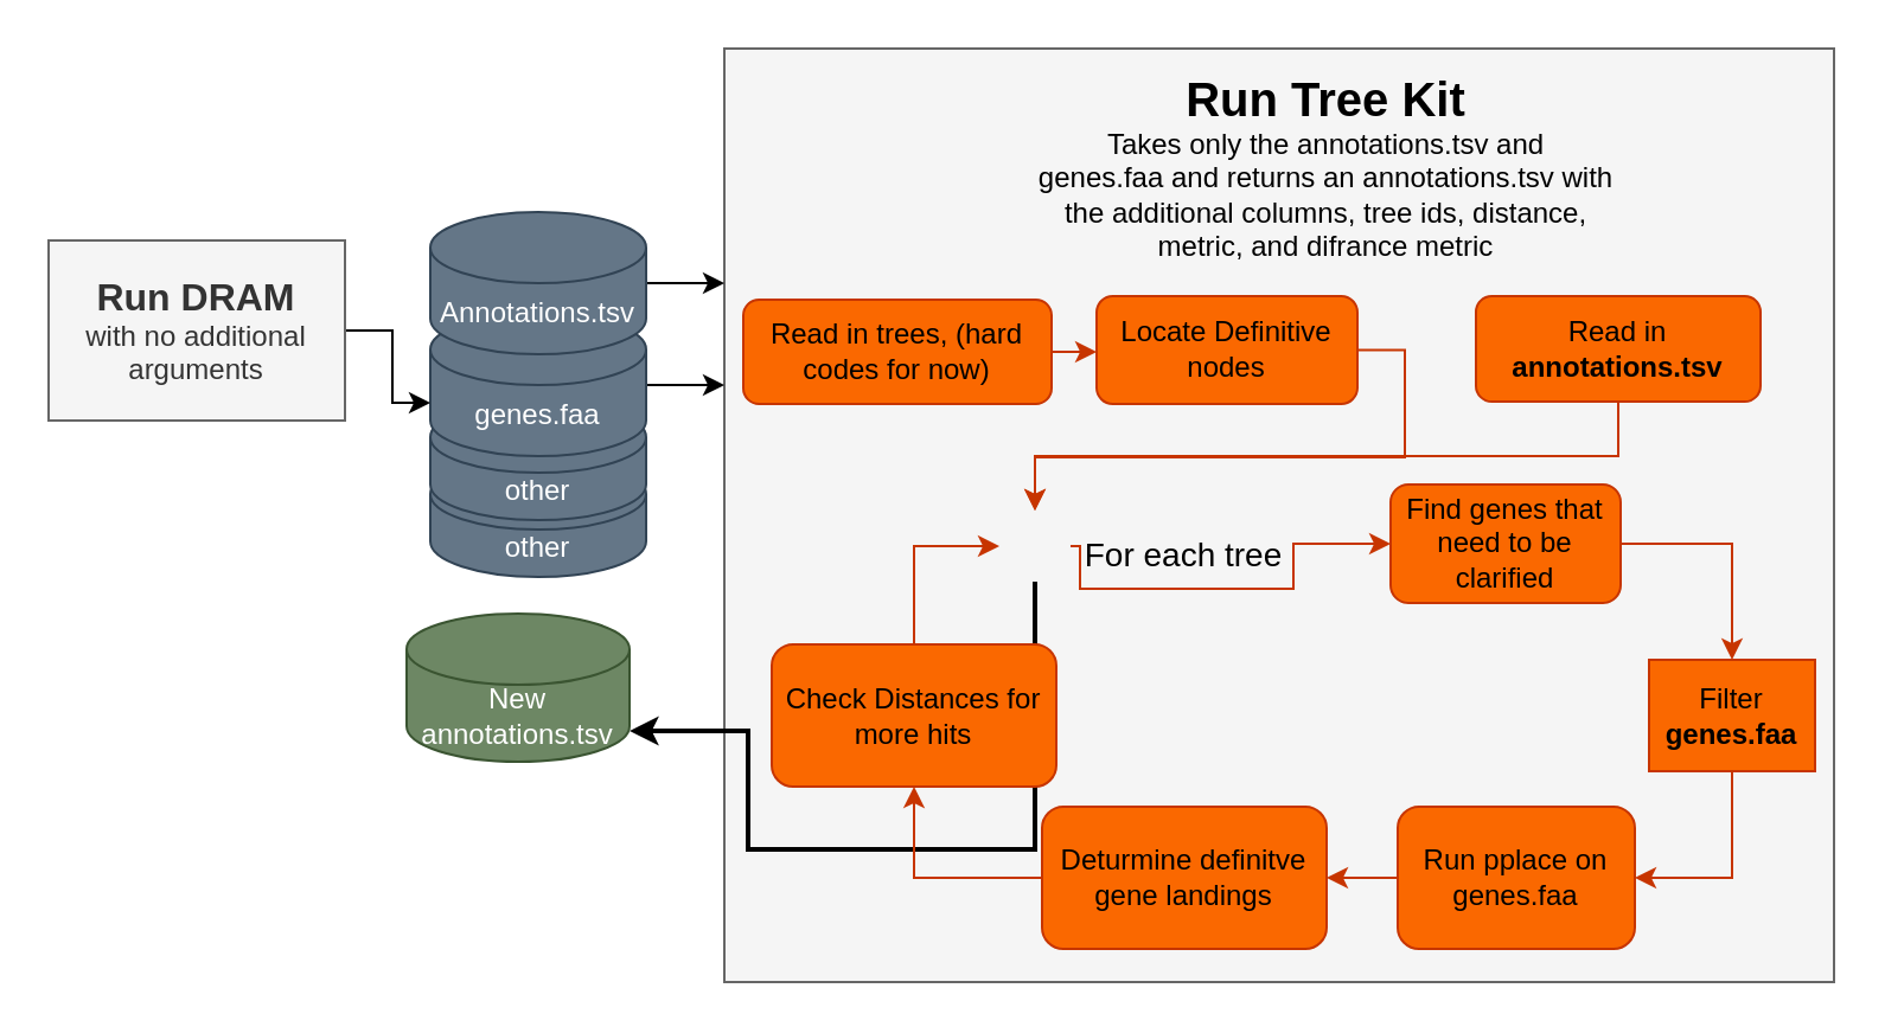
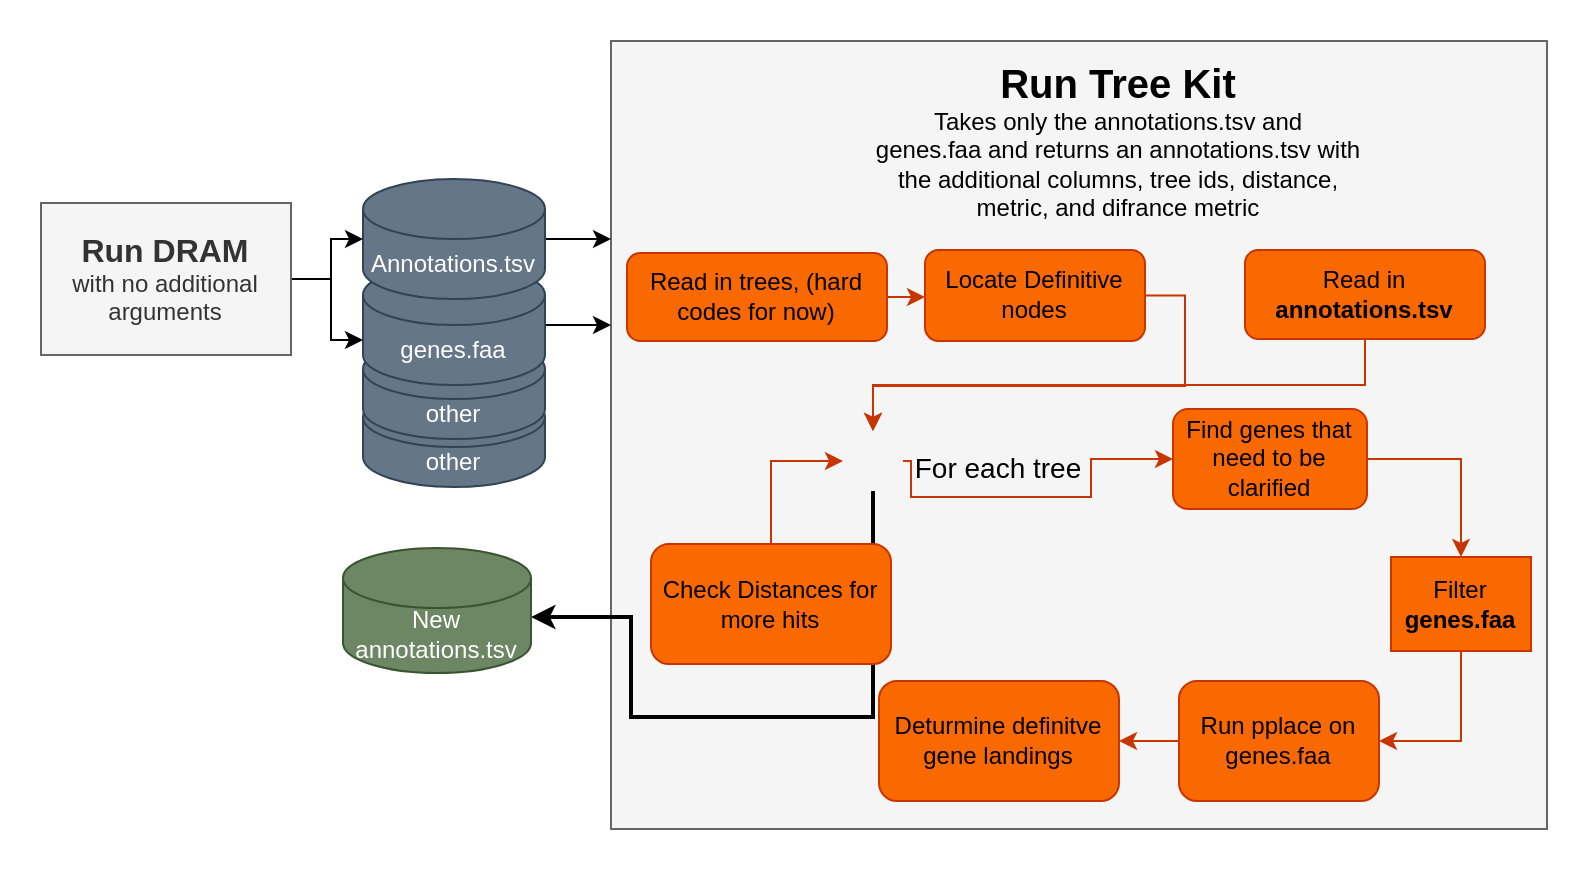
+ <mxCell id="10" style="edgeStyle=orthogonalEdgeStyle;rounded=0;orthogonalLoop=1;jettySize=auto;html=1;" parent="1" source="11" target="8" edge="1"><mxGeometry relative="1" as="geometry"><mxPoint x="131" y="98" as="sourcePoint" /></mxGeometry></mxCell>
- <mxCell id="32" value="New annotations.tsv" style="shape=cylinder3;whiteSpace=wrap;html=1;boundedLbl=1;backgroundOutline=1;size=15;fillColor=#6d8764;fontColor=#ffffff;strokeColor=#3A5431;" parent="1" vertex="1"><mxGeometry x="171" y="258.5" width="94" height="62.5" as="geometry" /></mxCell>
+ <mxCell id="32" value="New annotations.tsv" style="shape=cylinder3;whiteSpace=wrap;html=1;boundedLbl=1;backgroundOutline=1;size=15;fillColor=#6d8764;fontColor=#ffffff;strokeColor=#3A5431;" parent="1" vertex="1"><mxGeometry x="171" y="273.5" width="94" height="62.5" as="geometry" /></mxCell>
- <mxCell id="28" style="edgeStyle=orthogonalEdgeStyle;rounded=0;orthogonalLoop=1;jettySize=auto;html=1;exitX=0;exitY=0.5;exitDx=0;exitDy=0;entryX=0.5;entryY=1;entryDx=0;entryDy=0;fontSize=12;fillColor=#fa6800;strokeColor=#C73500;" parent="1" source="29" target="31" edge="1"><mxGeometry relative="1" as="geometry" /></mxCell>
